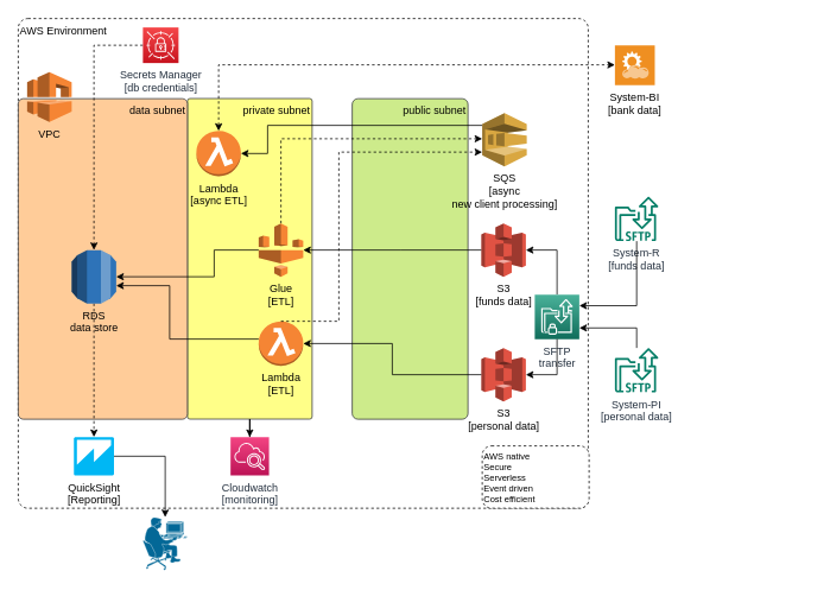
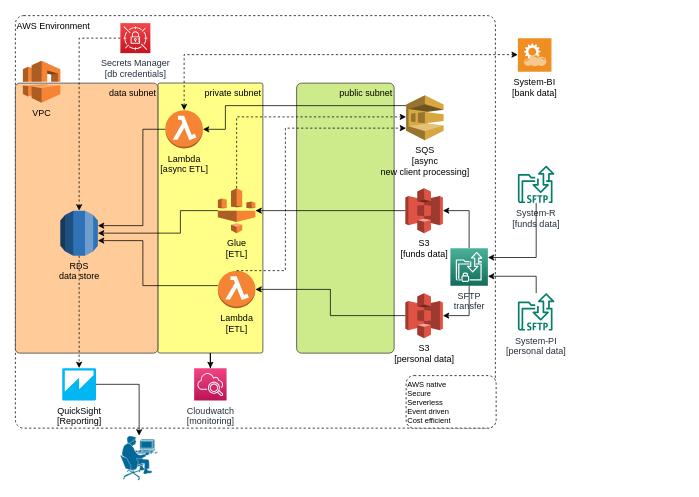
+ <mxCell id="37" style="edgeStyle=orthogonalEdgeStyle;rounded=0;orthogonalLoop=1;jettySize=auto;html=1;fontColor=none;" edge="1" parent="1" source="20" target="32"><mxGeometry relative="1" as="geometry"><Array as="points"><mxPoint x="190" y="172" /><mxPoint x="190" y="300" /></Array></mxGeometry></mxCell>
